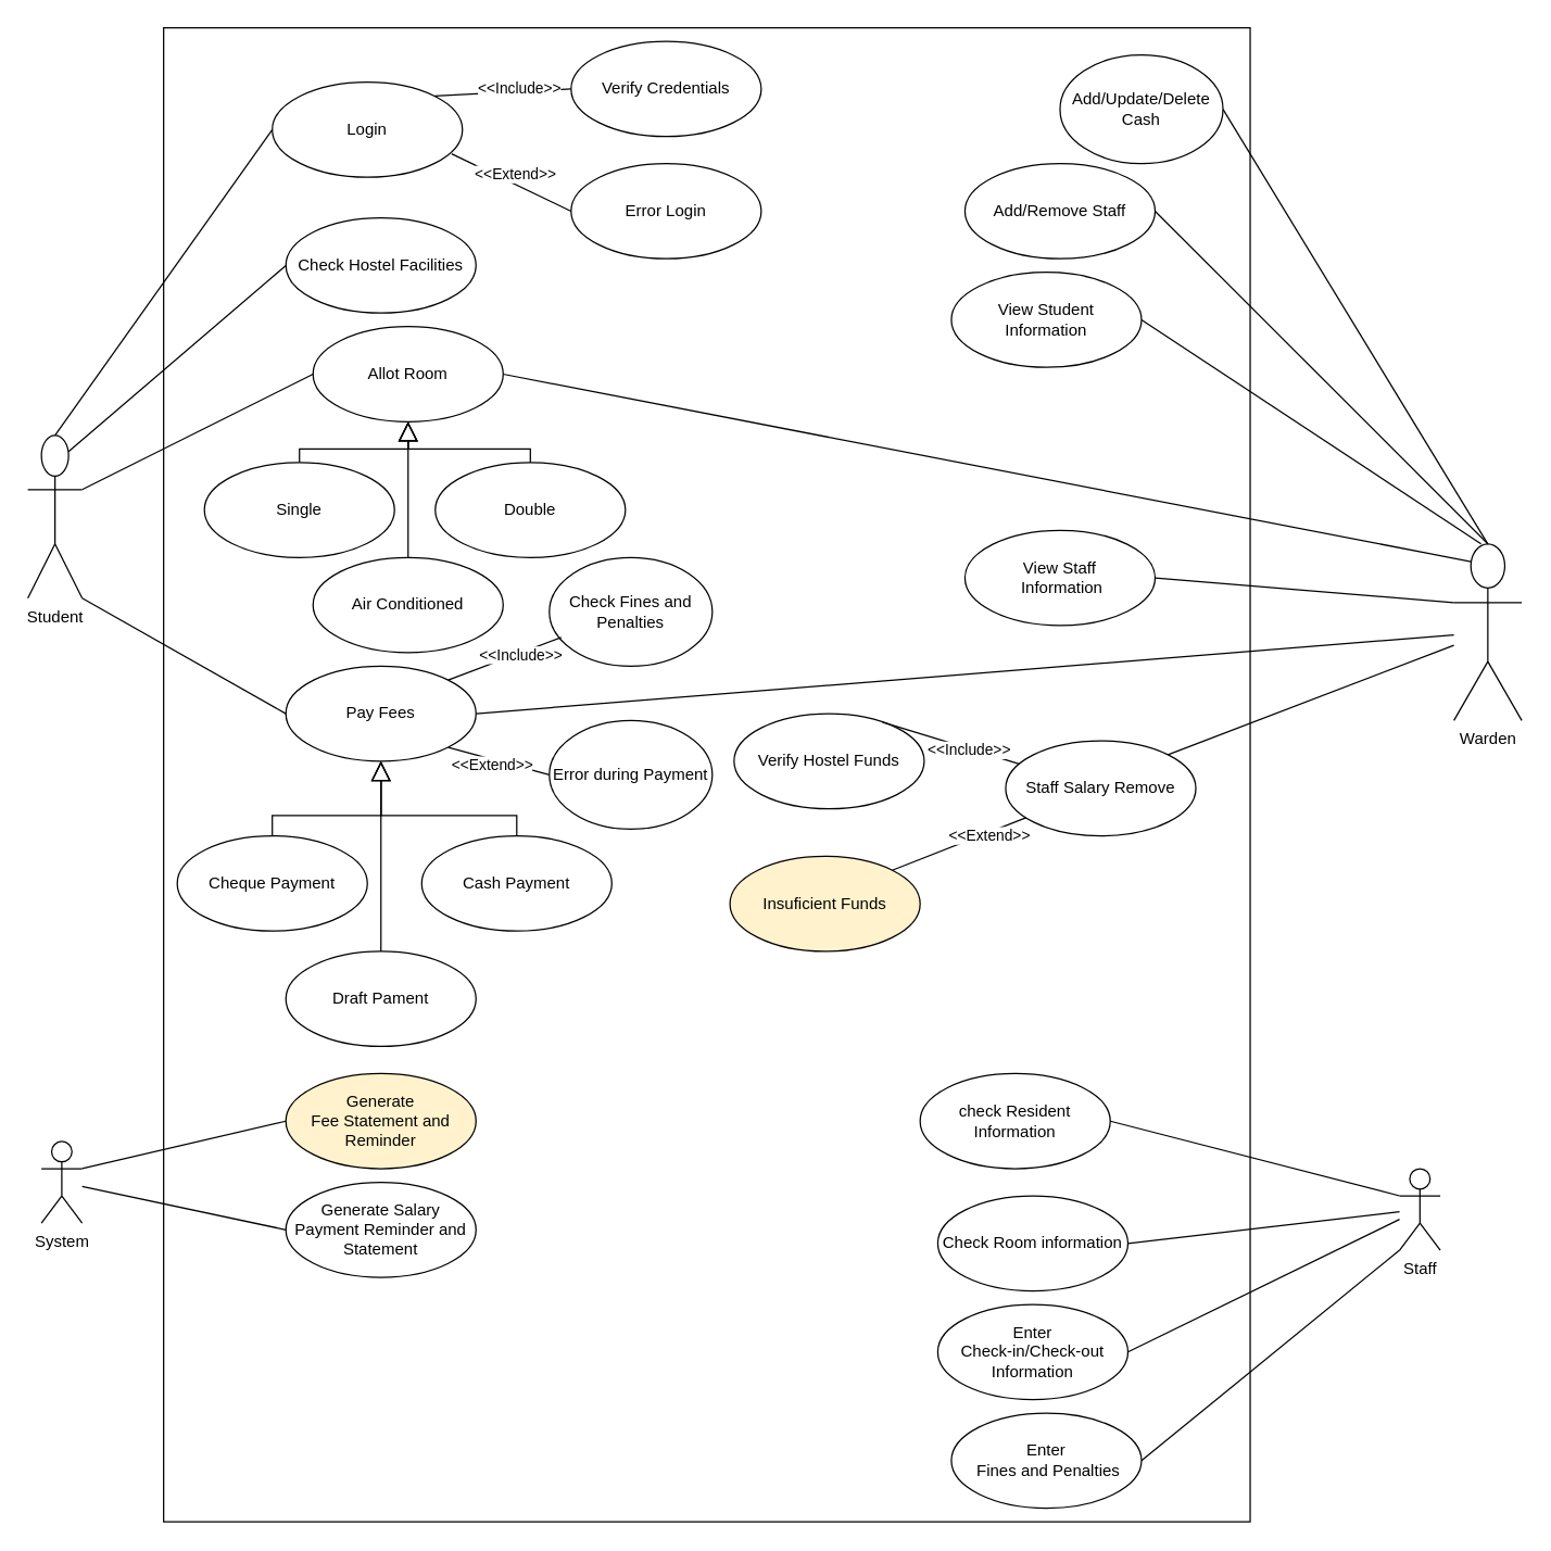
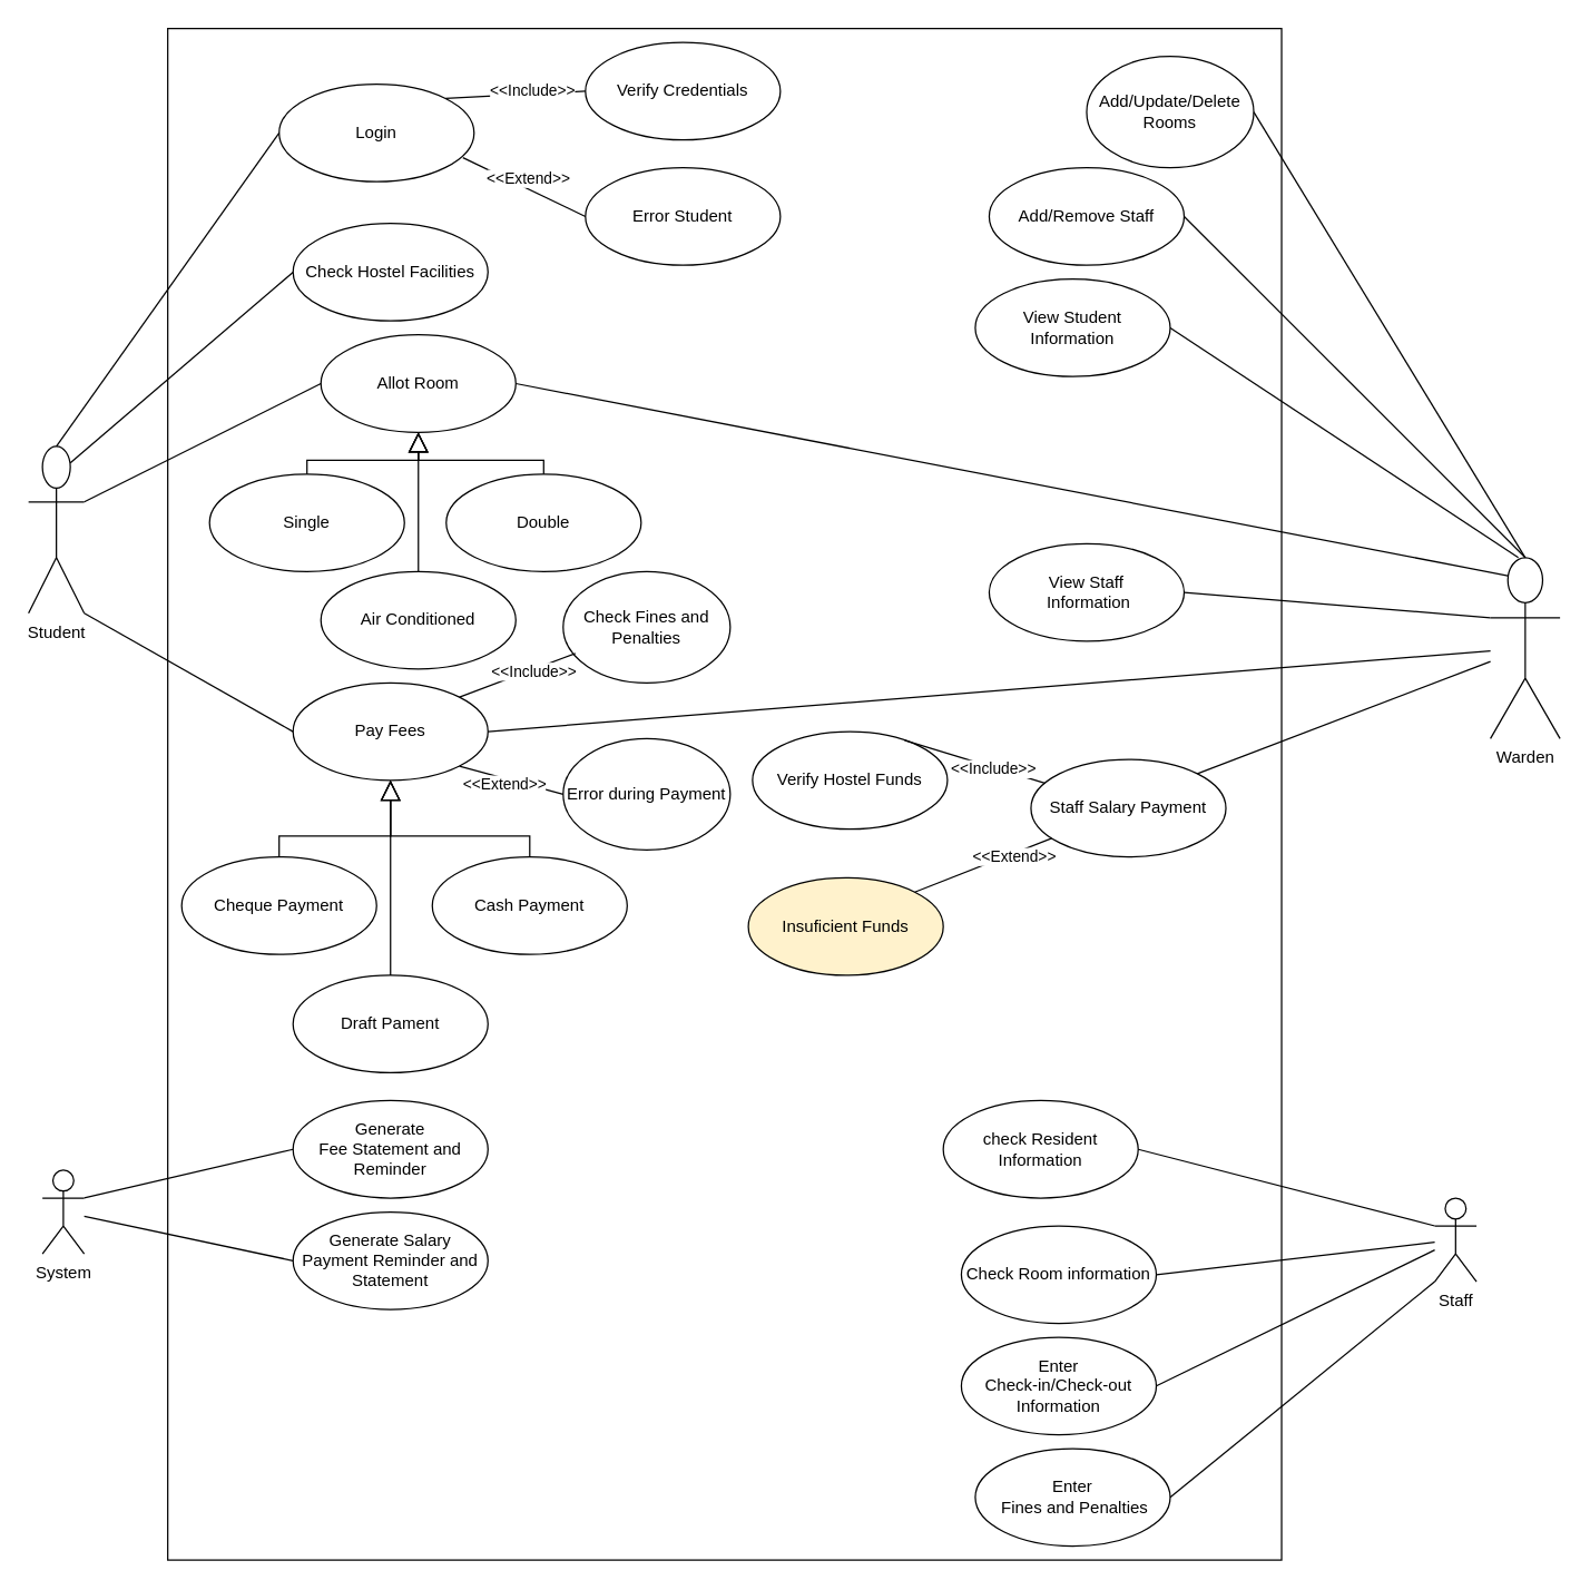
- <mxCell id="43" value="Add/Update/Delete Cash" style="ellipse;whiteSpace=wrap;html=1;" vertex="1" parent="1"><mxGeometry x="780" y="40" width="120" height="80" as="geometry" /></mxCell>
+ <mxCell id="43" value="Add/Update/Delete Rooms" style="ellipse;whiteSpace=wrap;html=1;" vertex="1" parent="1"><mxGeometry x="780" y="40" width="120" height="80" as="geometry" /></mxCell>
- <mxCell id="16" value="Error Login" style="ellipse;whiteSpace=wrap;html=1;" vertex="1" parent="1"><mxGeometry x="420" y="120" width="140" height="70" as="geometry" /></mxCell>
+ <mxCell id="16" value="Error Student" style="ellipse;whiteSpace=wrap;html=1;" vertex="1" parent="1"><mxGeometry x="420" y="120" width="140" height="70" as="geometry" /></mxCell>
- <mxCell id="61" value="Staff Salary Remove" style="ellipse;whiteSpace=wrap;html=1;" vertex="1" parent="1"><mxGeometry x="740" y="545" width="140" height="70" as="geometry" /></mxCell>
+ <mxCell id="61" value="Staff Salary Payment" style="ellipse;whiteSpace=wrap;html=1;" vertex="1" parent="1"><mxGeometry x="740" y="545" width="140" height="70" as="geometry" /></mxCell>
- <mxCell id="57" value="Generate &lt;br&gt;Fee Statement and Reminder" style="ellipse;whiteSpace=wrap;html=1;fillColor=#fff2cc;" vertex="1" parent="1"><mxGeometry x="210" y="790" width="140" height="70" as="geometry" /></mxCell>
+ <mxCell id="57" value="Generate &lt;br&gt;Fee Statement and Reminder" style="ellipse;whiteSpace=wrap;html=1;" vertex="1" parent="1"><mxGeometry x="210" y="790" width="140" height="70" as="geometry" /></mxCell>
